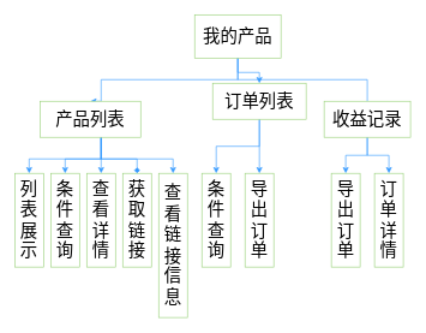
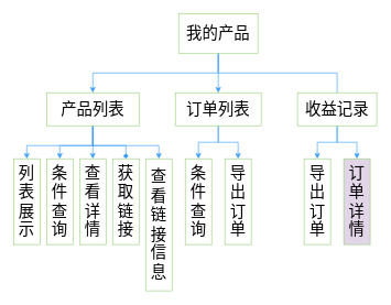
- <mxCell id="14" value="订单列表" style="rounded=0;whiteSpace=wrap;html=1;fontSize=24;strokeColor=#97D077;" vertex="1" parent="1"><mxGeometry x="295" y="115" width="130" height="50" as="geometry" /></mxCell>
+ <mxCell id="14" value="订单列表" style="rounded=0;whiteSpace=wrap;html=1;fontSize=24;strokeColor=#97D077;" vertex="1" parent="1"><mxGeometry x="265" y="140" width="130" height="50" as="geometry" /></mxCell>
- <mxCell id="11" value="产品列表" style="rounded=0;whiteSpace=wrap;html=1;fontSize=24;strokeColor=#97D077;" vertex="1" parent="1"><mxGeometry x="55" y="140" width="140" height="50" as="geometry" /></mxCell>
+ <mxCell id="11" value="产品列表" style="rounded=0;whiteSpace=wrap;html=1;fontSize=24;strokeColor=#97D077;" vertex="1" parent="1"><mxGeometry x="70" y="140" width="140" height="50" as="geometry" /></mxCell>
- <mxCell id="26" value="订单详情" style="rounded=0;whiteSpace=wrap;html=1;fontSize=24;strokeColor=#97D077;" vertex="1" parent="1"><mxGeometry x="520" y="240" width="40" height="130" as="geometry" /></mxCell>
+ <mxCell id="26" value="订单详情" style="rounded=0;whiteSpace=wrap;html=1;fontSize=24;strokeColor=#97D077;fillColor=#e1d5e7;" vertex="1" parent="1"><mxGeometry x="520" y="240" width="40" height="130" as="geometry" /></mxCell>
